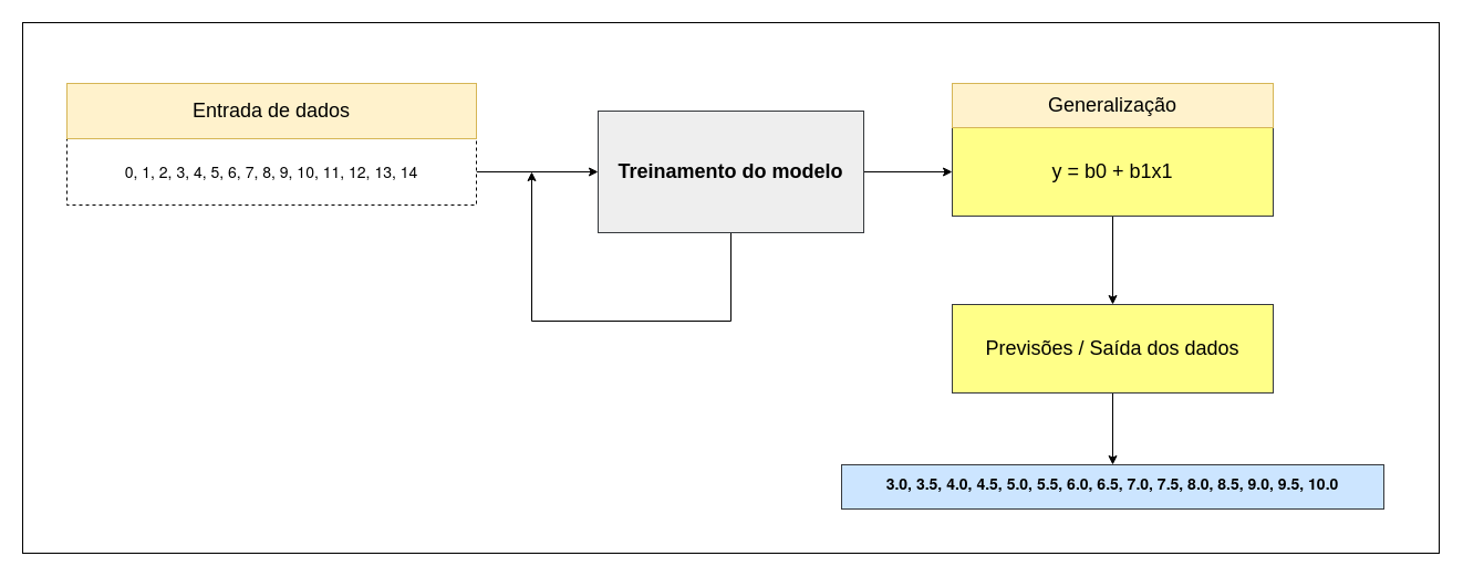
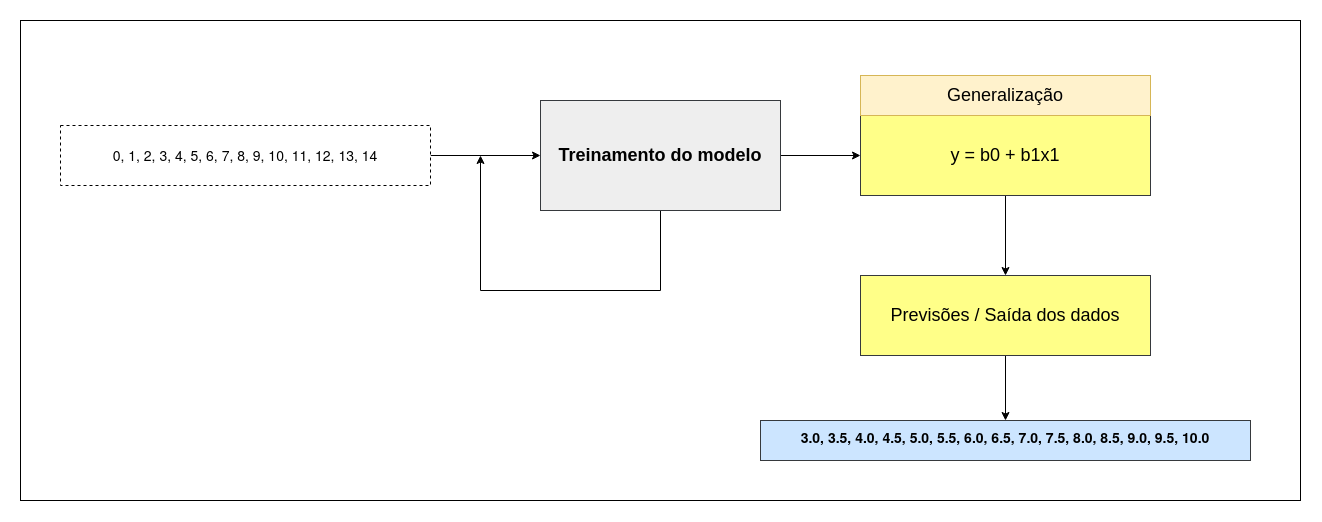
- <mxCell id="10" value="Entrada de dados" style="text;html=1;strokeColor=#d6b656;fillColor=#fff2cc;align=center;verticalAlign=middle;whiteSpace=wrap;rounded=0;fontSize=18;" vertex="1" parent="1"><mxGeometry x="60" y="75" width="370" height="50" as="geometry" /></mxCell>
